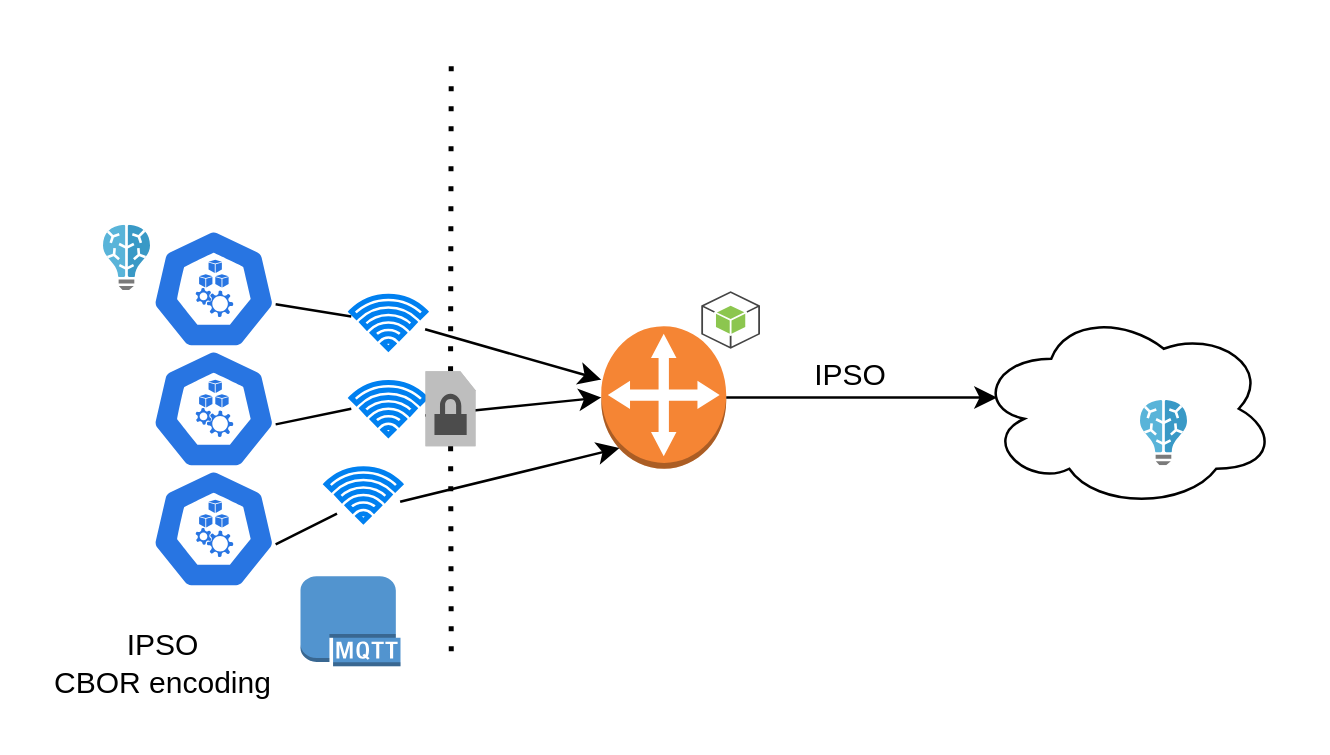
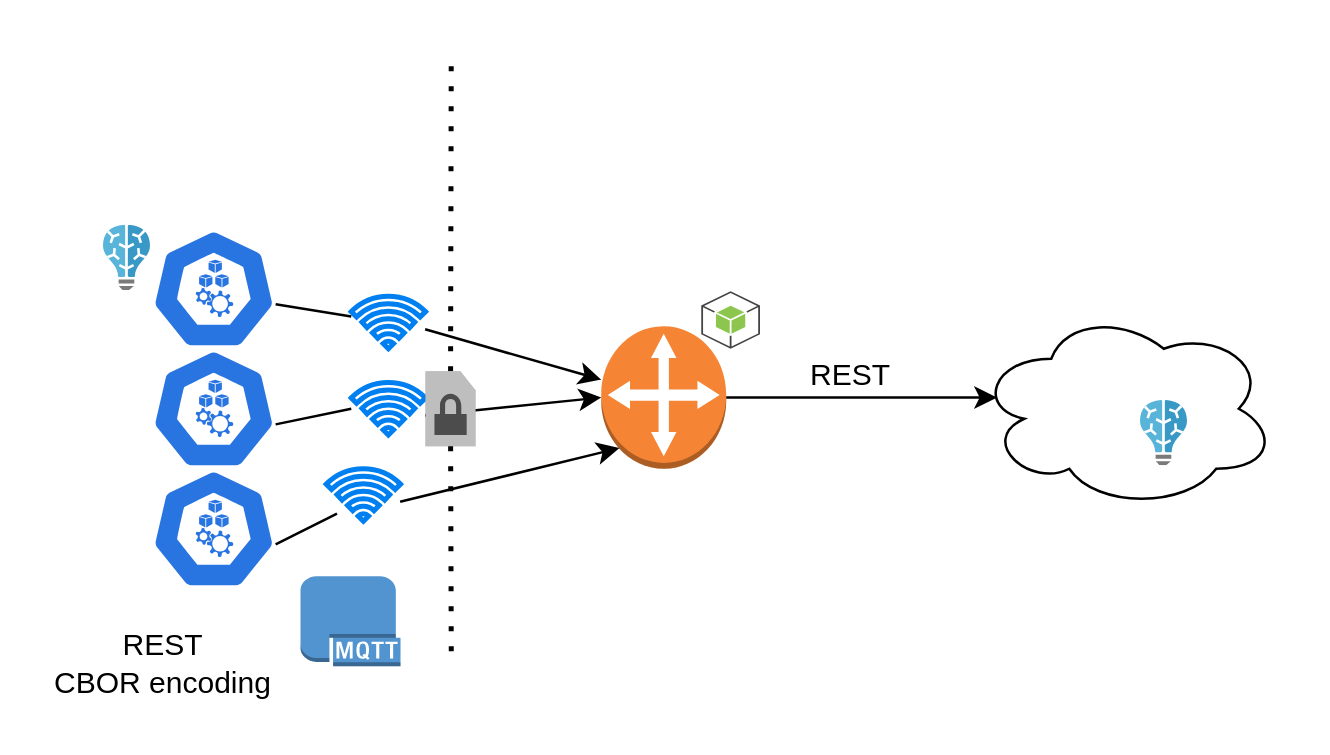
- <mxCell id="19" value="IPSO" style="text;html=1;strokeColor=none;fillColor=none;align=center;verticalAlign=middle;whiteSpace=wrap;rounded=0;" vertex="1" parent="1"><mxGeometry x="320" y="140" width="40" height="20" as="geometry" /></mxCell>
+ <mxCell id="19" value="REST" style="text;html=1;strokeColor=none;fillColor=none;align=center;verticalAlign=middle;whiteSpace=wrap;rounded=0;" vertex="1" parent="1"><mxGeometry x="320" y="140" width="40" height="20" as="geometry" /></mxCell>
- <mxCell id="21" value="IPSO&lt;br&gt;CBOR encoding" style="text;html=1;strokeColor=none;fillColor=none;align=center;verticalAlign=middle;whiteSpace=wrap;rounded=0;" vertex="1" parent="1"><mxGeometry x="20" y="250" width="90" height="30" as="geometry" /></mxCell>
+ <mxCell id="21" value="REST&lt;br&gt;CBOR encoding" style="text;html=1;strokeColor=none;fillColor=none;align=center;verticalAlign=middle;whiteSpace=wrap;rounded=0;" vertex="1" parent="1"><mxGeometry x="20" y="250" width="90" height="30" as="geometry" /></mxCell>
